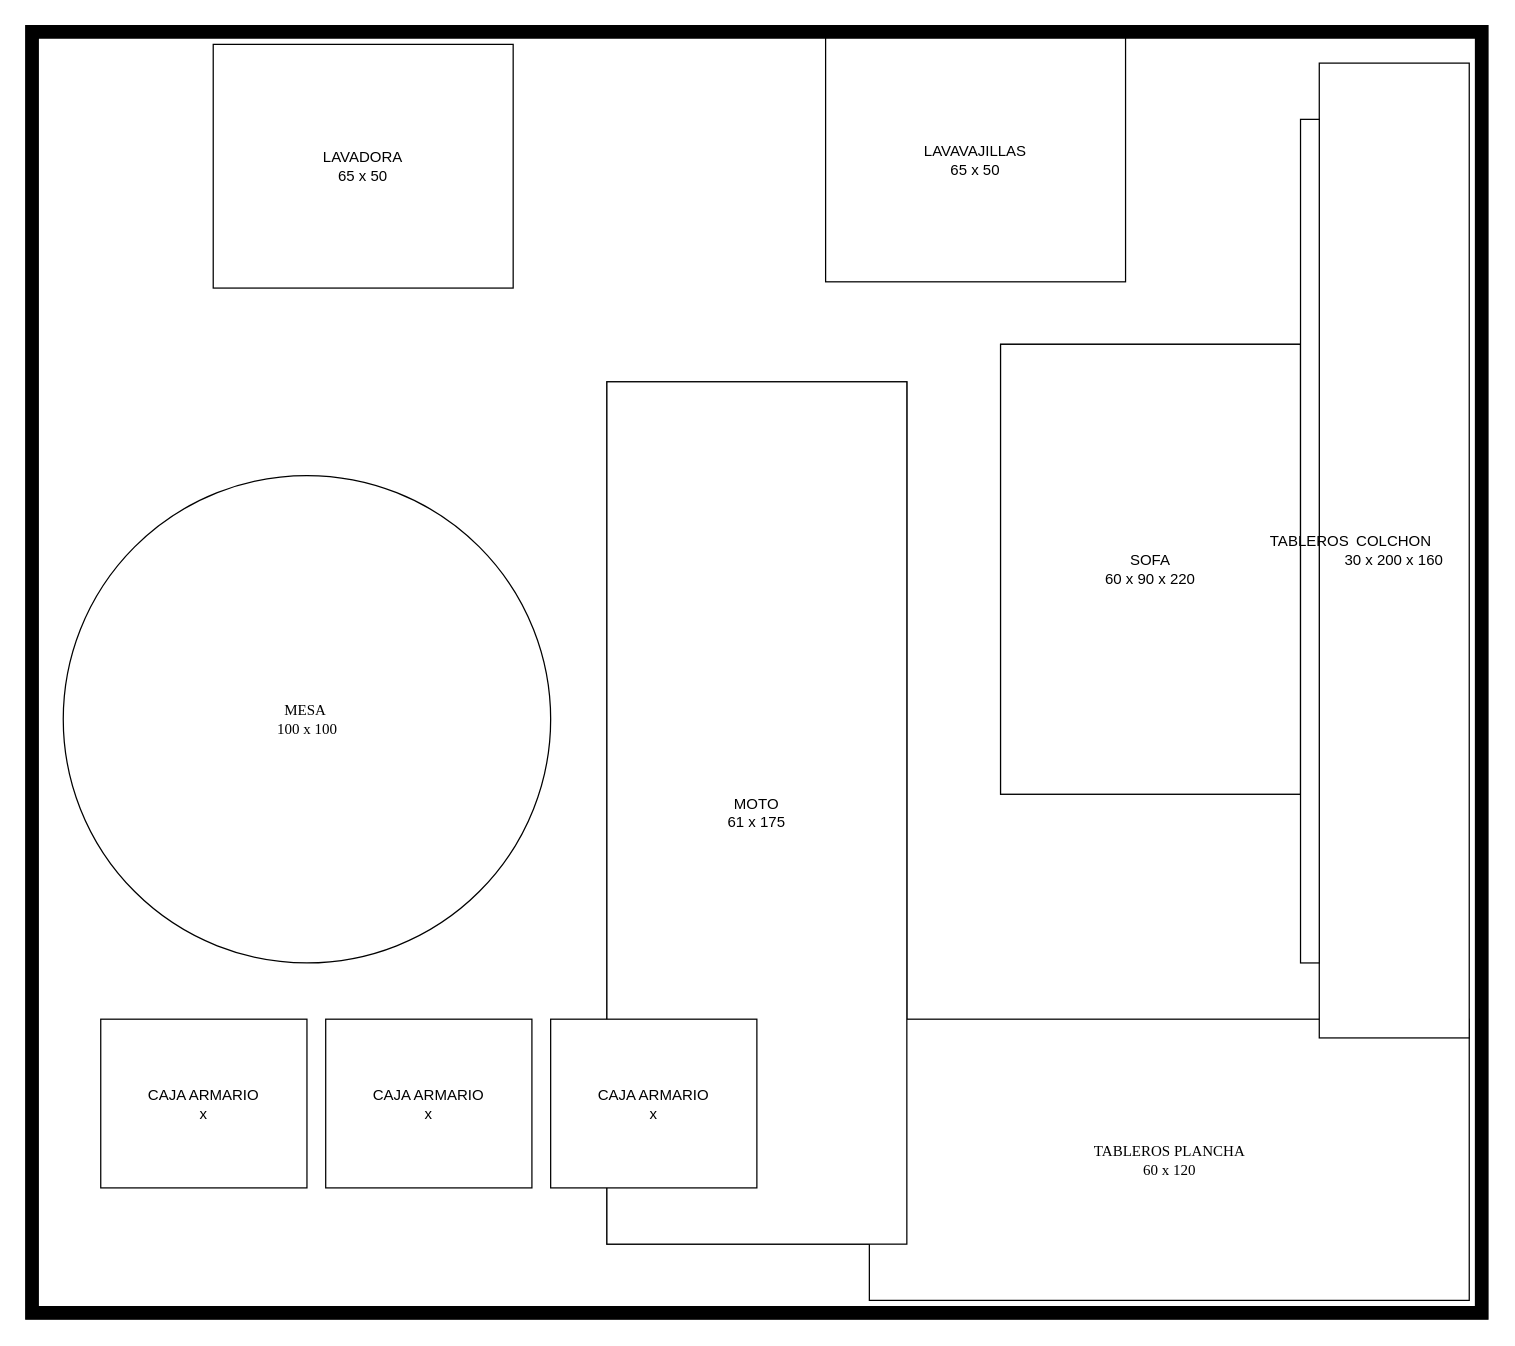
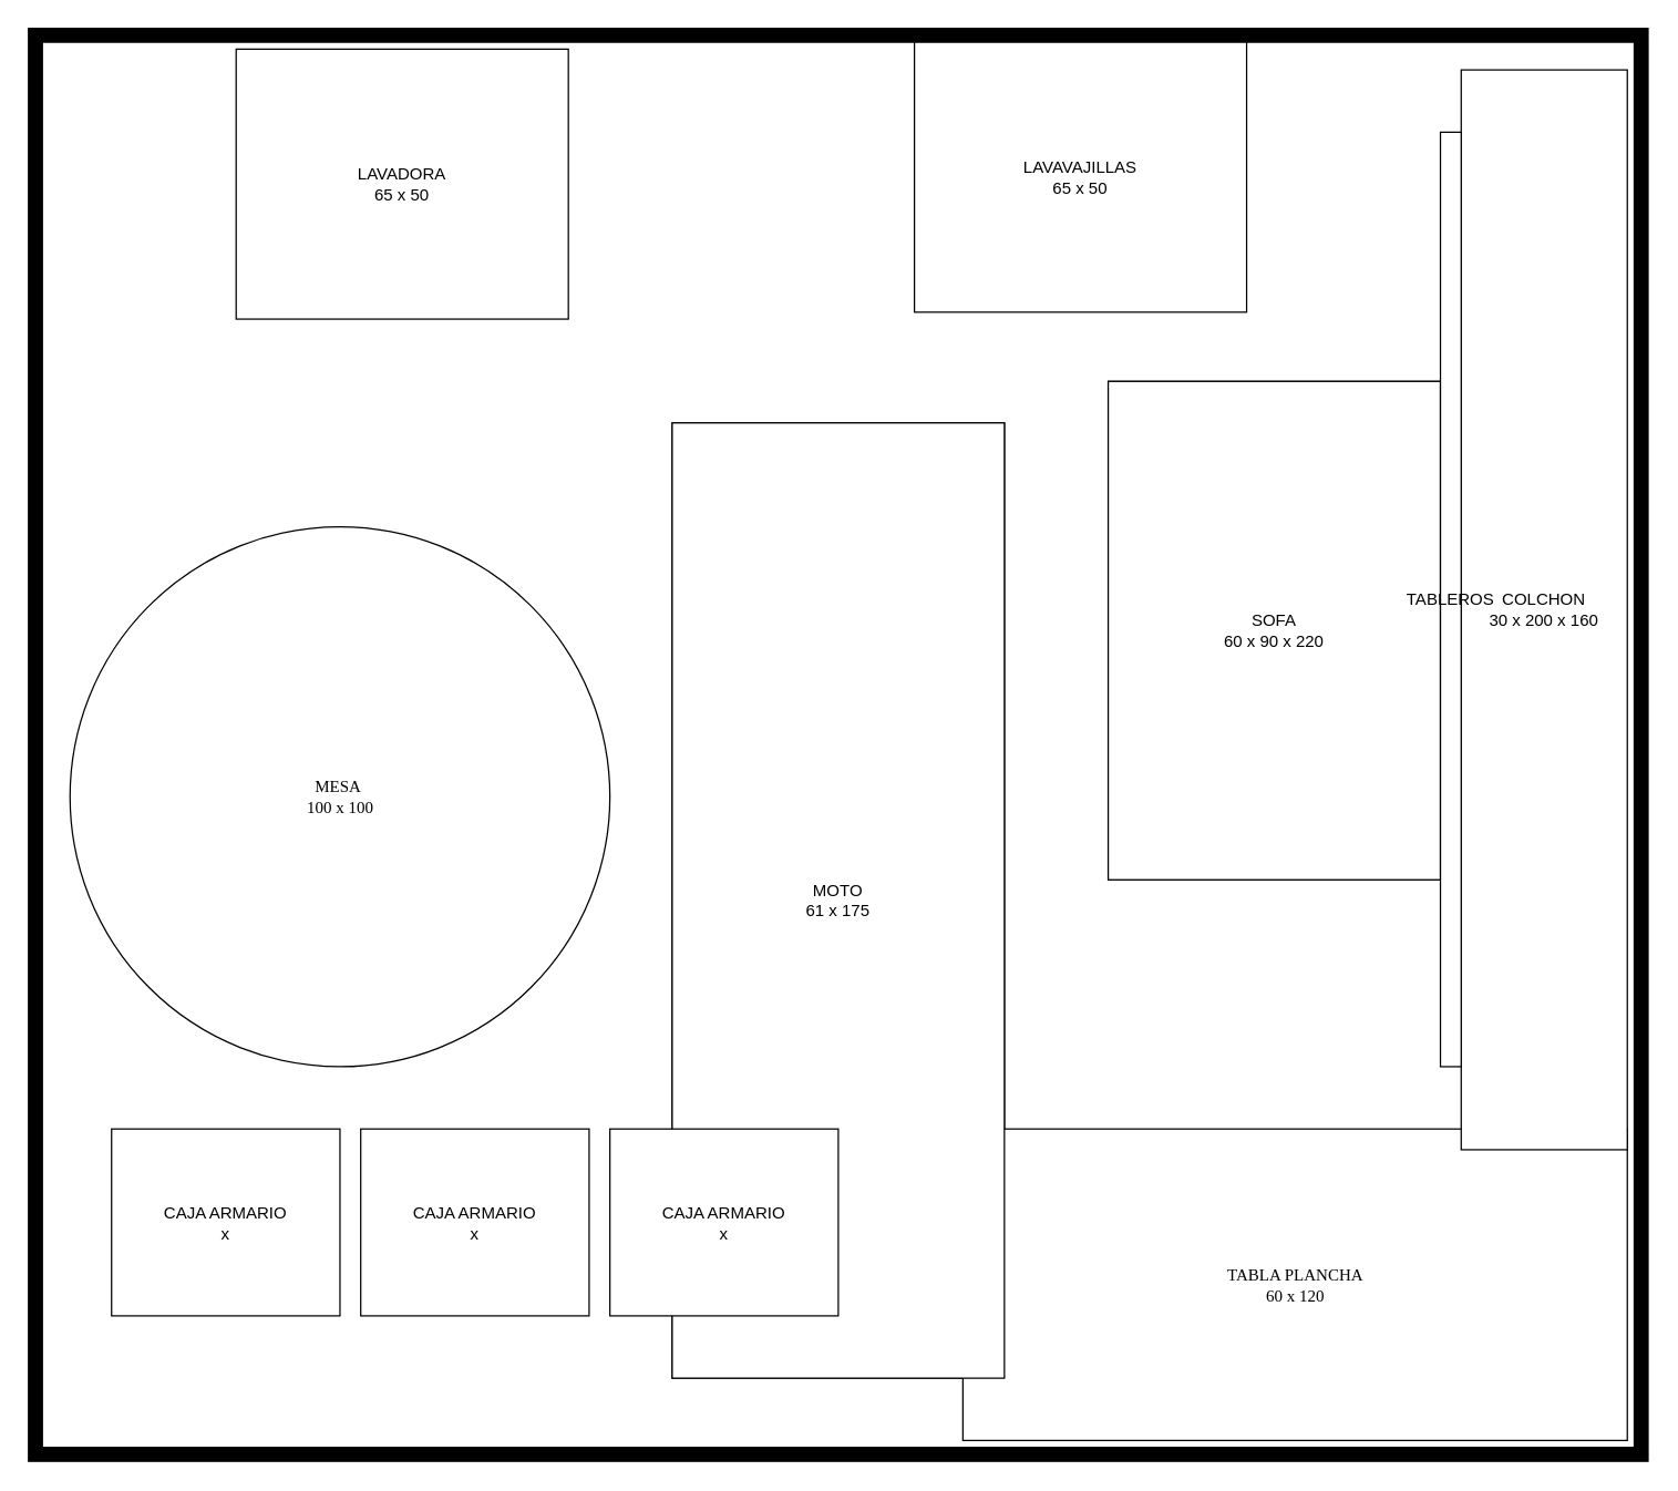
- <mxCell id="5" value="TABLEROS PLANCHA&lt;br&gt;60 x 120" style="shape=rect;shadow=0;rounded=0;comic=0;fontFamily=Verdana;fontSize=12;align=center;html=1;text=moto;direction=south;" vertex="1" parent="1"><mxGeometry x="695" y="815" width="480" height="225" as="geometry" /></mxCell>
+ <mxCell id="5" value="TABLA PLANCHA&lt;br&gt;60 x 120" style="shape=rect;shadow=0;rounded=0;comic=0;fontFamily=Verdana;fontSize=12;align=center;html=1;text=moto;direction=south;" vertex="1" parent="1"><mxGeometry x="695" y="815" width="480" height="225" as="geometry" /></mxCell>
